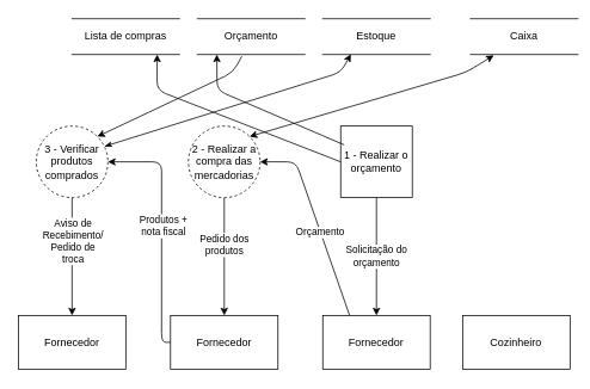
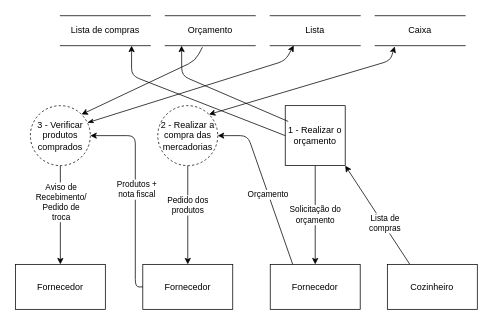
- <mxCell id="4" value="Estoque" style="shape=partialRectangle;whiteSpace=wrap;html=1;left=0;right=0;fillColor=none;" vertex="1" parent="1"><mxGeometry x="360" y="20" width="120" height="40" as="geometry" /></mxCell>
+ <mxCell id="4" value="Lista" style="shape=partialRectangle;whiteSpace=wrap;html=1;left=0;right=0;fillColor=none;" vertex="1" parent="1"><mxGeometry x="360" y="20" width="120" height="40" as="geometry" /></mxCell>
- <mxCell id="5" value="Caixa" style="shape=partialRectangle;whiteSpace=wrap;html=1;left=0;right=0;fillColor=none;" vertex="1" parent="1"><mxGeometry x="525" y="20" width="120" height="40" as="geometry" /></mxCell>
+ <mxCell id="5" value="Caixa" style="shape=partialRectangle;whiteSpace=wrap;html=1;left=0;right=0;fillColor=none;" vertex="1" parent="1"><mxGeometry x="500" y="20" width="120" height="40" as="geometry" /></mxCell>
+ <mxCell id="9" value="" style="endArrow=classic;html=1;exitX=0.25;exitY=0;exitDx=0;exitDy=0;entryX=1;entryY=1;entryDx=0;entryDy=0;" edge="1" parent="1" source="8" target="7"><mxGeometry width="50" height="50" relative="1" as="geometry"><mxPoint x="536.22" y="239.24" as="sourcePoint" /><mxPoint x="450.004" y="210.004" as="targetPoint" /></mxGeometry></mxCell>
+ <mxCell id="10" value="Lista de&lt;br&gt;compras" style="edgeLabel;html=1;align=center;verticalAlign=middle;resizable=0;points=[];" vertex="1" connectable="0" parent="9"><mxGeometry x="0.261" y="1" relative="1" as="geometry"><mxPoint x="21.65" y="26.89" as="offset" /></mxGeometry></mxCell>
